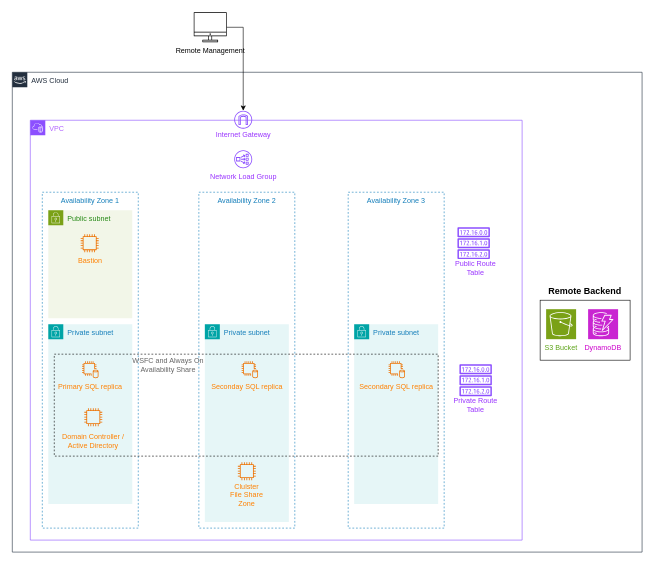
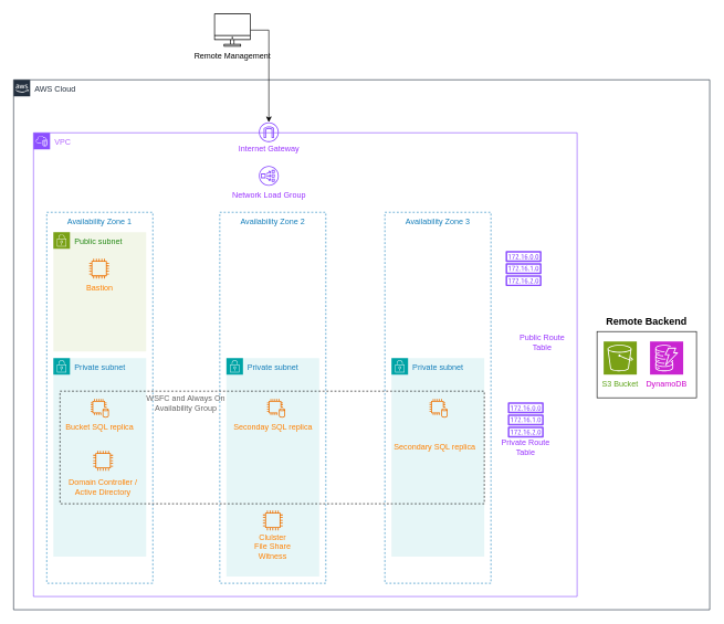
- <mxCell id="29" value="&lt;font color=&quot;#9933ff&quot;&gt;Public Route Table&lt;/font&gt;" style="text;html=1;align=center;verticalAlign=middle;whiteSpace=wrap;rounded=0;" vertex="1" parent="3"><mxGeometry x="695" y="231.5" width="95" height="30" as="geometry" /></mxCell>
+ <mxCell id="29" value="&lt;font color=&quot;#9933ff&quot;&gt;Public Route Table&lt;/font&gt;" style="text;html=1;align=center;verticalAlign=middle;whiteSpace=wrap;rounded=0;" vertex="1" parent="3"><mxGeometry x="720" y="301.5" width="95" height="30" as="geometry" /></mxCell>
- <mxCell id="24" value="&lt;font color=&quot;#666666&quot;&gt;WSFC and Always On Availability Share&lt;/font&gt;" style="text;html=1;align=center;verticalAlign=middle;whiteSpace=wrap;rounded=0;" parent="3" vertex="1"><mxGeometry x="160" y="388" width="140" height="42" as="geometry" /></mxCell>
+ <mxCell id="24" value="&lt;font color=&quot;#666666&quot;&gt;WSFC and Always On Availability Group&lt;/font&gt;" style="text;html=1;align=center;verticalAlign=middle;whiteSpace=wrap;rounded=0;" parent="3" vertex="1"><mxGeometry x="160" y="388" width="140" height="42" as="geometry" /></mxCell>
- <mxCell id="20" value="&lt;font color=&quot;#ff8000&quot;&gt;Primary SQL replica&lt;/font&gt;" style="text;html=1;align=center;verticalAlign=middle;whiteSpace=wrap;rounded=0;" parent="3" vertex="1"><mxGeometry x="45" y="430" width="110" height="30" as="geometry" /></mxCell>
+ <mxCell id="20" value="&lt;font color=&quot;#ff8000&quot;&gt;Bucket SQL replica&lt;/font&gt;" style="text;html=1;align=center;verticalAlign=middle;whiteSpace=wrap;rounded=0;" parent="3" vertex="1"><mxGeometry x="45" y="430" width="110" height="30" as="geometry" /></mxCell>
- <mxCell id="19" value="&lt;font color=&quot;#ff8000&quot;&gt;Secondary SQL replica&lt;/font&gt;" style="text;html=1;align=center;verticalAlign=middle;whiteSpace=wrap;rounded=0;" parent="3" vertex="1"><mxGeometry x="547.5" y="430" width="125" height="30" as="geometry" /></mxCell>
+ <mxCell id="19" value="&lt;font color=&quot;#ff8000&quot;&gt;Secondary SQL replica&lt;/font&gt;" style="text;html=1;align=center;verticalAlign=middle;whiteSpace=wrap;rounded=0;" parent="3" vertex="1"><mxGeometry x="542.5" y="460" width="125" height="30" as="geometry" /></mxCell>
- <mxCell id="17" value="&lt;font color=&quot;#ff8000&quot;&gt;Clulster File Share Zone&lt;/font&gt;" style="text;html=1;align=center;verticalAlign=middle;whiteSpace=wrap;rounded=0;" vertex="1" parent="15"><mxGeometry x="40" y="270" width="60" height="30" as="geometry" /></mxCell>
+ <mxCell id="17" value="&lt;font color=&quot;#ff8000&quot;&gt;Clulster File Share Witness&lt;/font&gt;" style="text;html=1;align=center;verticalAlign=middle;whiteSpace=wrap;rounded=0;" vertex="1" parent="15"><mxGeometry x="40" y="270" width="60" height="30" as="geometry" /></mxCell>
